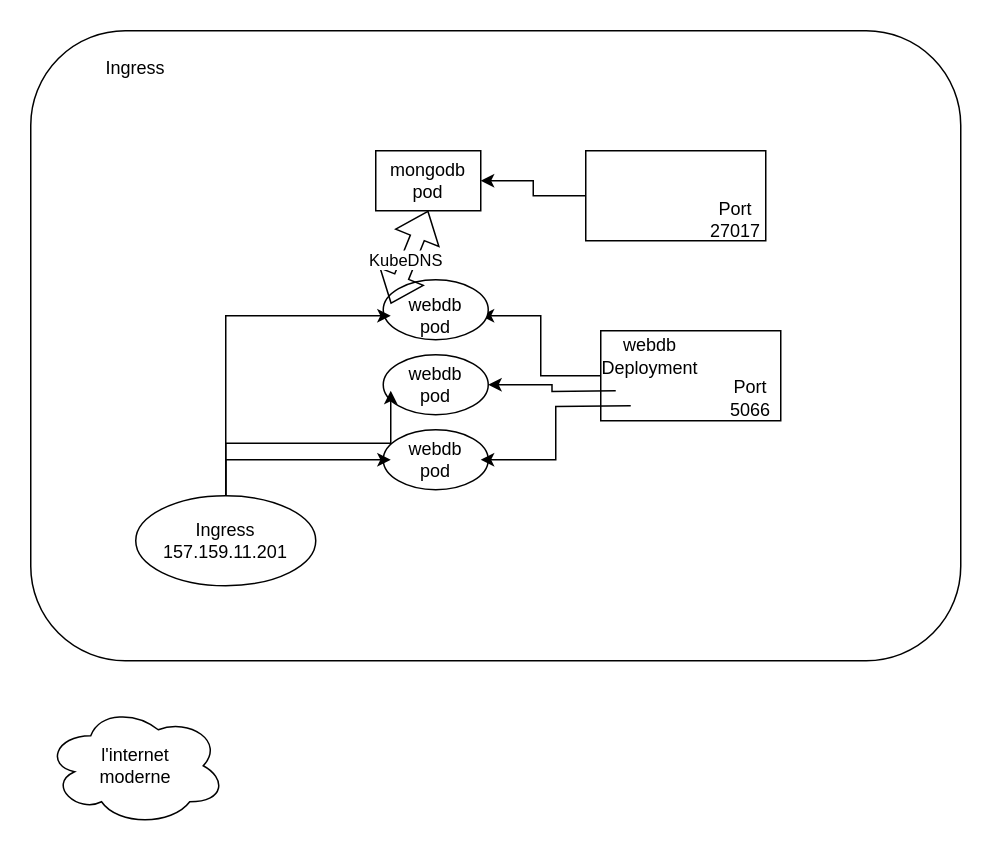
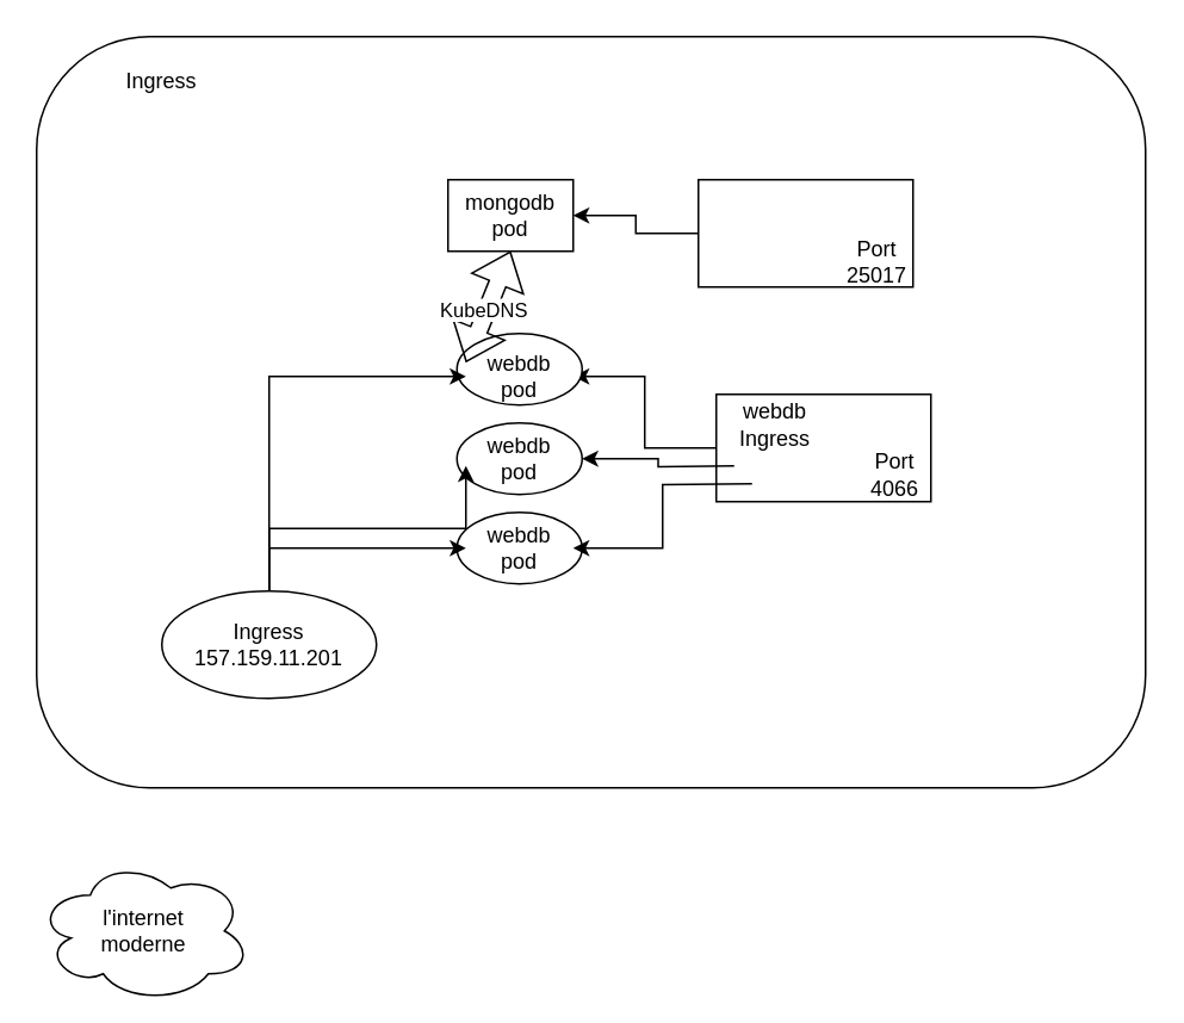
- <mxCell id="20" value="Port 27017" style="text;html=1;align=center;verticalAlign=middle;whiteSpace=wrap;rounded=0;" vertex="1" parent="1"><mxGeometry x="460" y="131" width="60" height="30" as="geometry" /></mxCell>
+ <mxCell id="20" value="Port 25017" style="text;html=1;align=center;verticalAlign=middle;whiteSpace=wrap;rounded=0;" vertex="1" parent="1"><mxGeometry x="460" y="131" width="60" height="30" as="geometry" /></mxCell>
- <mxCell id="8" value="&lt;div&gt;webdb Deployment&lt;/div&gt;" style="text;html=1;align=center;verticalAlign=middle;whiteSpace=wrap;rounded=0;" vertex="1" parent="1"><mxGeometry x="403" y="222" width="60" height="30" as="geometry" /></mxCell>
+ <mxCell id="8" value="&lt;div&gt;webdb Ingress&lt;/div&gt;" style="text;html=1;align=center;verticalAlign=middle;whiteSpace=wrap;rounded=0;" vertex="1" parent="1"><mxGeometry x="403" y="222" width="60" height="30" as="geometry" /></mxCell>
- <mxCell id="21" value="Port&lt;br&gt;5066" style="text;html=1;align=center;verticalAlign=middle;whiteSpace=wrap;rounded=0;" vertex="1" parent="1"><mxGeometry x="470" y="250" width="60" height="30" as="geometry" /></mxCell>
+ <mxCell id="21" value="Port&lt;br&gt;4066" style="text;html=1;align=center;verticalAlign=middle;whiteSpace=wrap;rounded=0;" vertex="1" parent="1"><mxGeometry x="470" y="250" width="60" height="30" as="geometry" /></mxCell>
- <mxCell id="26" value="l'internet&lt;br&gt;moderne" style="ellipse;shape=cloud;whiteSpace=wrap;html=1;" vertex="1" parent="1"><mxGeometry x="30" y="470" width="120" height="80" as="geometry" /></mxCell>
+ <mxCell id="26" value="l'internet&lt;br&gt;moderne" style="ellipse;shape=cloud;whiteSpace=wrap;html=1;" vertex="1" parent="1"><mxGeometry x="20" y="480" width="120" height="80" as="geometry" /></mxCell>
